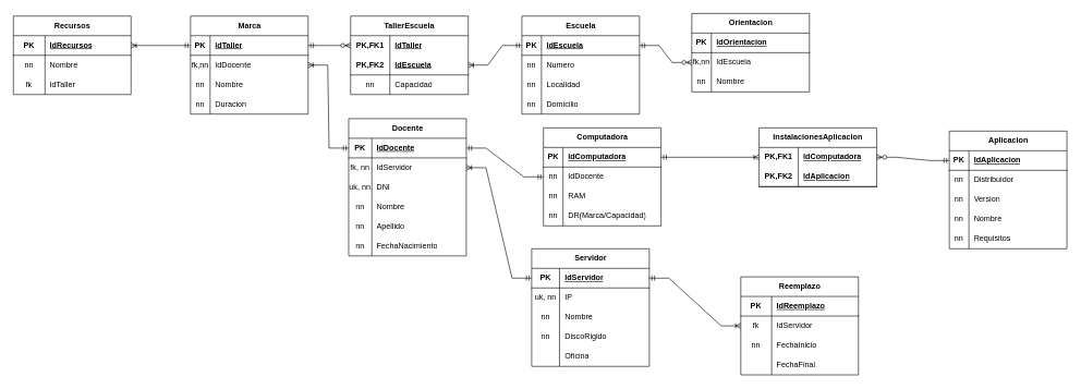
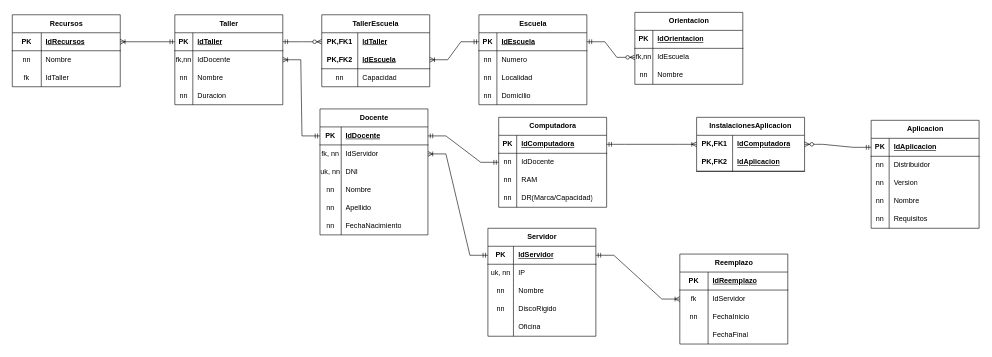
- <mxCell id="2" value="Marca" style="shape=table;startSize=30;container=1;collapsible=1;childLayout=tableLayout;fixedRows=1;rowLines=0;fontStyle=1;align=center;resizeLast=1;html=1;" vertex="1" parent="1"><mxGeometry x="291" y="24" width="180" height="150" as="geometry" /></mxCell>
+ <mxCell id="2" value="Taller" style="shape=table;startSize=30;container=1;collapsible=1;childLayout=tableLayout;fixedRows=1;rowLines=0;fontStyle=1;align=center;resizeLast=1;html=1;" vertex="1" parent="1"><mxGeometry x="291" y="24" width="180" height="150" as="geometry" /></mxCell>
